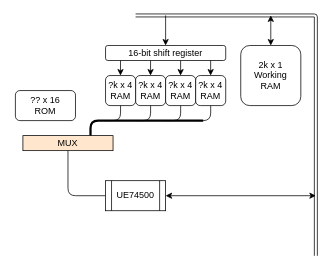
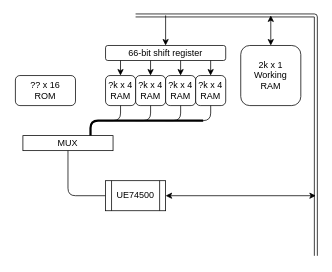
- <mxCell id="10" value="16-bit shift register" style="rounded=1;whiteSpace=wrap;html=1;" vertex="1" parent="1"><mxGeometry x="140" y="60" width="160" height="20" as="geometry" /></mxCell>
+ <mxCell id="10" value="66-bit shift register" style="rounded=1;whiteSpace=wrap;html=1;" vertex="1" parent="1"><mxGeometry x="140" y="60" width="160" height="20" as="geometry" /></mxCell>
- <mxCell id="2" value="?? x 16&lt;br&gt;ROM" style="rounded=1;whiteSpace=wrap;html=1;" vertex="1" parent="1"><mxGeometry x="20" y="120" width="80" height="40" as="geometry" /></mxCell>
+ <mxCell id="2" value="?? x 16&lt;br&gt;ROM" style="rounded=1;whiteSpace=wrap;html=1;" vertex="1" parent="1"><mxGeometry x="20" y="100" width="80" height="40" as="geometry" /></mxCell>
- <mxCell id="4" value="MUX" style="rounded=0;whiteSpace=wrap;html=1;fillColor=#ffe6cc;" vertex="1" parent="1"><mxGeometry x="30" y="180" width="120" height="20" as="geometry" /></mxCell>
+ <mxCell id="4" value="MUX" style="rounded=0;whiteSpace=wrap;html=1;" vertex="1" parent="1"><mxGeometry x="30" y="180" width="120" height="20" as="geometry" /></mxCell>
